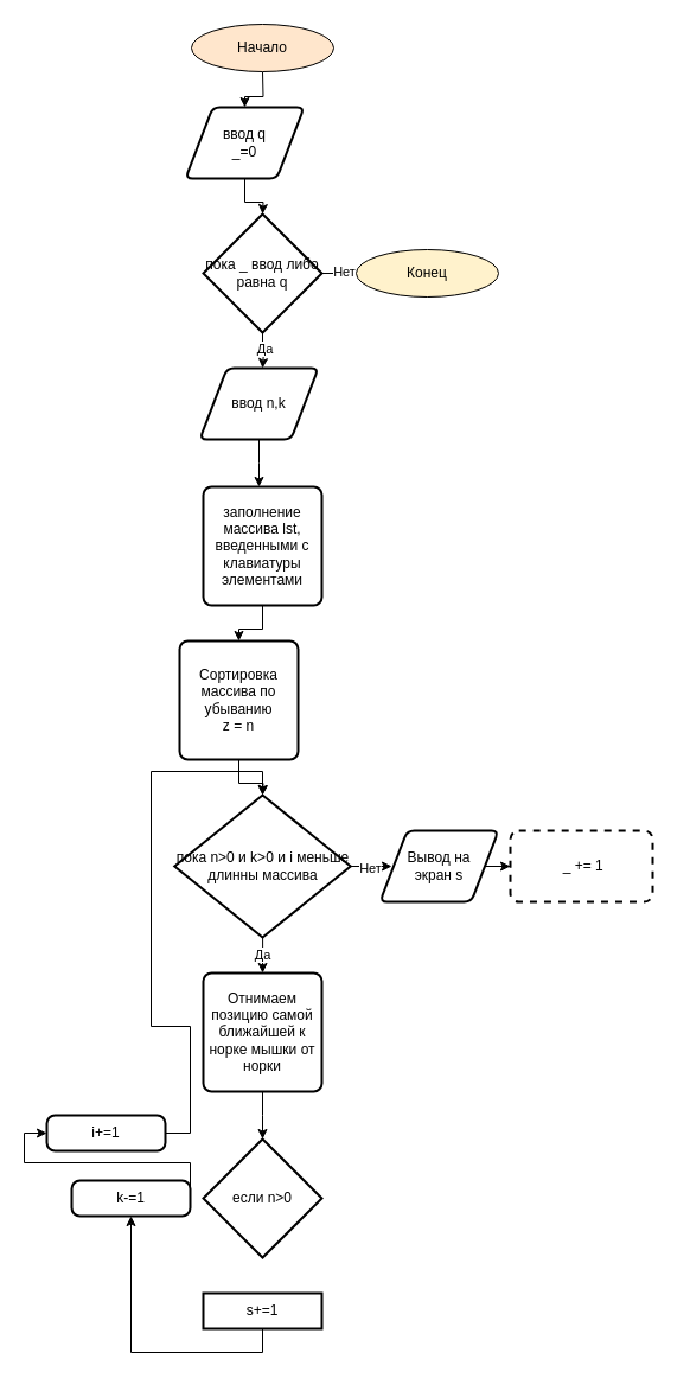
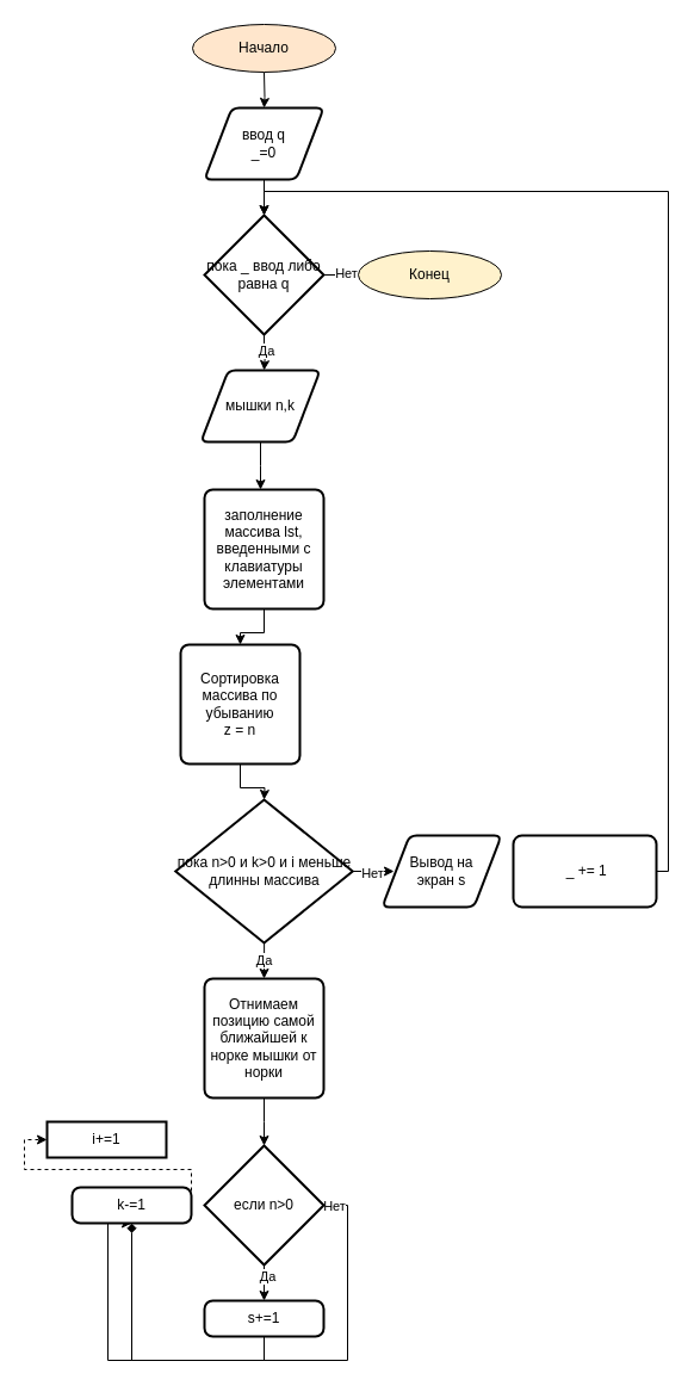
- <mxCell id="4" value="ввод q&lt;br&gt;_=0" style="shape=parallelogram;html=1;strokeWidth=2;perimeter=parallelogramPerimeter;whiteSpace=wrap;rounded=1;arcSize=12;size=0.23;" parent="1" vertex="1"><mxGeometry x="156" y="90" width="100" height="60" as="geometry" /></mxCell>
+ <mxCell id="4" value="ввод q&lt;br&gt;_=0" style="shape=parallelogram;html=1;strokeWidth=2;perimeter=parallelogramPerimeter;whiteSpace=wrap;rounded=1;arcSize=12;size=0.23;" parent="1" vertex="1"><mxGeometry x="171" y="90" width="100" height="60" as="geometry" /></mxCell>
+ <mxCell id="36" style="edgeStyle=orthogonalEdgeStyle;rounded=0;orthogonalLoop=1;jettySize=auto;html=1;entryX=0.5;entryY=0;entryDx=0;entryDy=0;entryPerimeter=0;exitX=1;exitY=0.5;exitDx=0;exitDy=0;" edge="1" parent="1" source="35" target="9"><mxGeometry relative="1" as="geometry"><Array as="points"><mxPoint x="560" y="730" /><mxPoint x="560" y="160" /><mxPoint x="221" y="160" /></Array></mxGeometry></mxCell>
- <mxCell id="11" value="ввод n,k" style="shape=parallelogram;html=1;strokeWidth=2;perimeter=parallelogramPerimeter;whiteSpace=wrap;rounded=1;arcSize=12;size=0.23;" parent="1" vertex="1"><mxGeometry x="168" y="310" width="100" height="60" as="geometry" /></mxCell>
+ <mxCell id="11" value="мышки n,k" style="shape=parallelogram;html=1;strokeWidth=2;perimeter=parallelogramPerimeter;whiteSpace=wrap;rounded=1;arcSize=12;size=0.23;" parent="1" vertex="1"><mxGeometry x="168" y="310" width="100" height="60" as="geometry" /></mxCell>
- <mxCell id="33" value="" style="edgeStyle=orthogonalEdgeStyle;rounded=0;orthogonalLoop=1;jettySize=auto;html=1;" edge="1" parent="1" source="34" target="35"><mxGeometry relative="1" as="geometry" /></mxCell>
- <mxCell id="35" value="&amp;nbsp;_ += 1" style="whiteSpace=wrap;html=1;strokeWidth=2;rounded=1;arcSize=12;dashed=1;" vertex="1" parent="1"><mxGeometry x="430" y="700" width="120" height="60" as="geometry" /></mxCell>
+ <mxCell id="35" value="&amp;nbsp;_ += 1" style="whiteSpace=wrap;html=1;strokeWidth=2;rounded=1;arcSize=12;" vertex="1" parent="1"><mxGeometry x="430" y="700" width="120" height="60" as="geometry" /></mxCell>
- <mxCell id="37" style="edgeStyle=orthogonalEdgeStyle;rounded=0;orthogonalLoop=1;jettySize=auto;html=1;entryX=0.5;entryY=0;entryDx=0;entryDy=0;entryPerimeter=0;" edge="1" parent="1" source="32" target="20"><mxGeometry relative="1" as="geometry"><Array as="points"><mxPoint x="160" y="955" /><mxPoint x="160" y="865" /><mxPoint x="127" y="865" /><mxPoint x="127" y="650" /><mxPoint x="221" y="650" /></Array></mxGeometry></mxCell>
- <mxCell id="32" value="i+=1" style="rounded=1;whiteSpace=wrap;html=1;absoluteArcSize=1;arcSize=14;strokeWidth=2;" parent="1" vertex="1"><mxGeometry x="39" y="940" width="100" height="30" as="geometry" /></mxCell>
+ <mxCell id="32" value="i+=1" style="whiteSpace=wrap;html=1;absoluteArcSize=1;arcSize=14;strokeWidth=2;rounded=0;" parent="1" vertex="1"><mxGeometry x="39" y="940" width="100" height="30" as="geometry" /></mxCell>
- <mxCell id="30" style="edgeStyle=orthogonalEdgeStyle;rounded=0;orthogonalLoop=1;jettySize=auto;html=1;entryX=0;entryY=0.5;entryDx=0;entryDy=0;exitX=1;exitY=0.5;exitDx=0;exitDy=0;" edge="1" parent="1" source="31" target="32"><mxGeometry relative="1" as="geometry"><Array as="points"><mxPoint x="160" y="1010" /><mxPoint x="160" y="980" /><mxPoint x="20" y="980" /><mxPoint x="20" y="955" /></Array></mxGeometry></mxCell>
+ <mxCell id="30" style="edgeStyle=orthogonalEdgeStyle;rounded=0;orthogonalLoop=1;jettySize=auto;html=1;entryX=0;entryY=0.5;entryDx=0;entryDy=0;exitX=1;exitY=0.5;exitDx=0;exitDy=0;dashed=1;" edge="1" parent="1" source="31" target="32"><mxGeometry relative="1" as="geometry"><Array as="points"><mxPoint x="160" y="1010" /><mxPoint x="160" y="980" /><mxPoint x="20" y="980" /><mxPoint x="20" y="955" /></Array></mxGeometry></mxCell>
- <mxCell id="28" style="edgeStyle=orthogonalEdgeStyle;rounded=0;orthogonalLoop=1;jettySize=auto;html=1;entryX=0.5;entryY=1;entryDx=0;entryDy=0;exitX=0.5;exitY=1;exitDx=0;exitDy=0;" parent="1" source="29" target="31" edge="1"><mxGeometry relative="1" as="geometry" /></mxCell>
+ <mxCell id="28" style="edgeStyle=orthogonalEdgeStyle;rounded=0;orthogonalLoop=1;jettySize=auto;html=1;entryX=0.5;entryY=1;entryDx=0;entryDy=0;exitX=0.5;exitY=1;exitDx=0;exitDy=0;endArrow=diamond;" parent="1" source="29" target="31" edge="1"><mxGeometry relative="1" as="geometry" /></mxCell>
+ <mxCell id="23" style="edgeStyle=orthogonalEdgeStyle;rounded=0;orthogonalLoop=1;jettySize=auto;html=1;entryX=0.5;entryY=0;entryDx=0;entryDy=0;" parent="1" source="27" target="29" edge="1"><mxGeometry relative="1" as="geometry" /></mxCell>
+ <mxCell id="24" value="Да" style="edgeLabel;html=1;align=center;verticalAlign=middle;resizable=0;points=[];" parent="23" vertex="1" connectable="0"><mxGeometry x="-0.64" y="2" relative="1" as="geometry"><mxPoint as="offset" /></mxGeometry></mxCell>
+ <mxCell id="25" style="edgeStyle=orthogonalEdgeStyle;rounded=0;orthogonalLoop=1;jettySize=auto;html=1;entryX=0.5;entryY=1;entryDx=0;entryDy=0;exitX=1;exitY=0.5;exitDx=0;exitDy=0;exitPerimeter=0;" edge="1" parent="1" source="27" target="31"><mxGeometry relative="1" as="geometry"><Array as="points"><mxPoint x="291" y="1010" /><mxPoint x="291" y="1140" /><mxPoint x="90" y="1140" /></Array></mxGeometry></mxCell>
+ <mxCell id="26" value="Нет" style="edgeLabel;html=1;align=center;verticalAlign=middle;resizable=0;points=[];" vertex="1" connectable="0" parent="25"><mxGeometry x="-0.967" relative="1" as="geometry"><mxPoint as="offset" /></mxGeometry></mxCell>
- <mxCell id="29" value="s+=1" style="whiteSpace=wrap;html=1;absoluteArcSize=1;arcSize=14;strokeWidth=2;rounded=0;" parent="1" vertex="1"><mxGeometry x="171" y="1090" width="100" height="30" as="geometry" /></mxCell>
+ <mxCell id="29" value="s+=1" style="rounded=1;whiteSpace=wrap;html=1;absoluteArcSize=1;arcSize=14;strokeWidth=2;" parent="1" vertex="1"><mxGeometry x="171" y="1090" width="100" height="30" as="geometry" /></mxCell>
